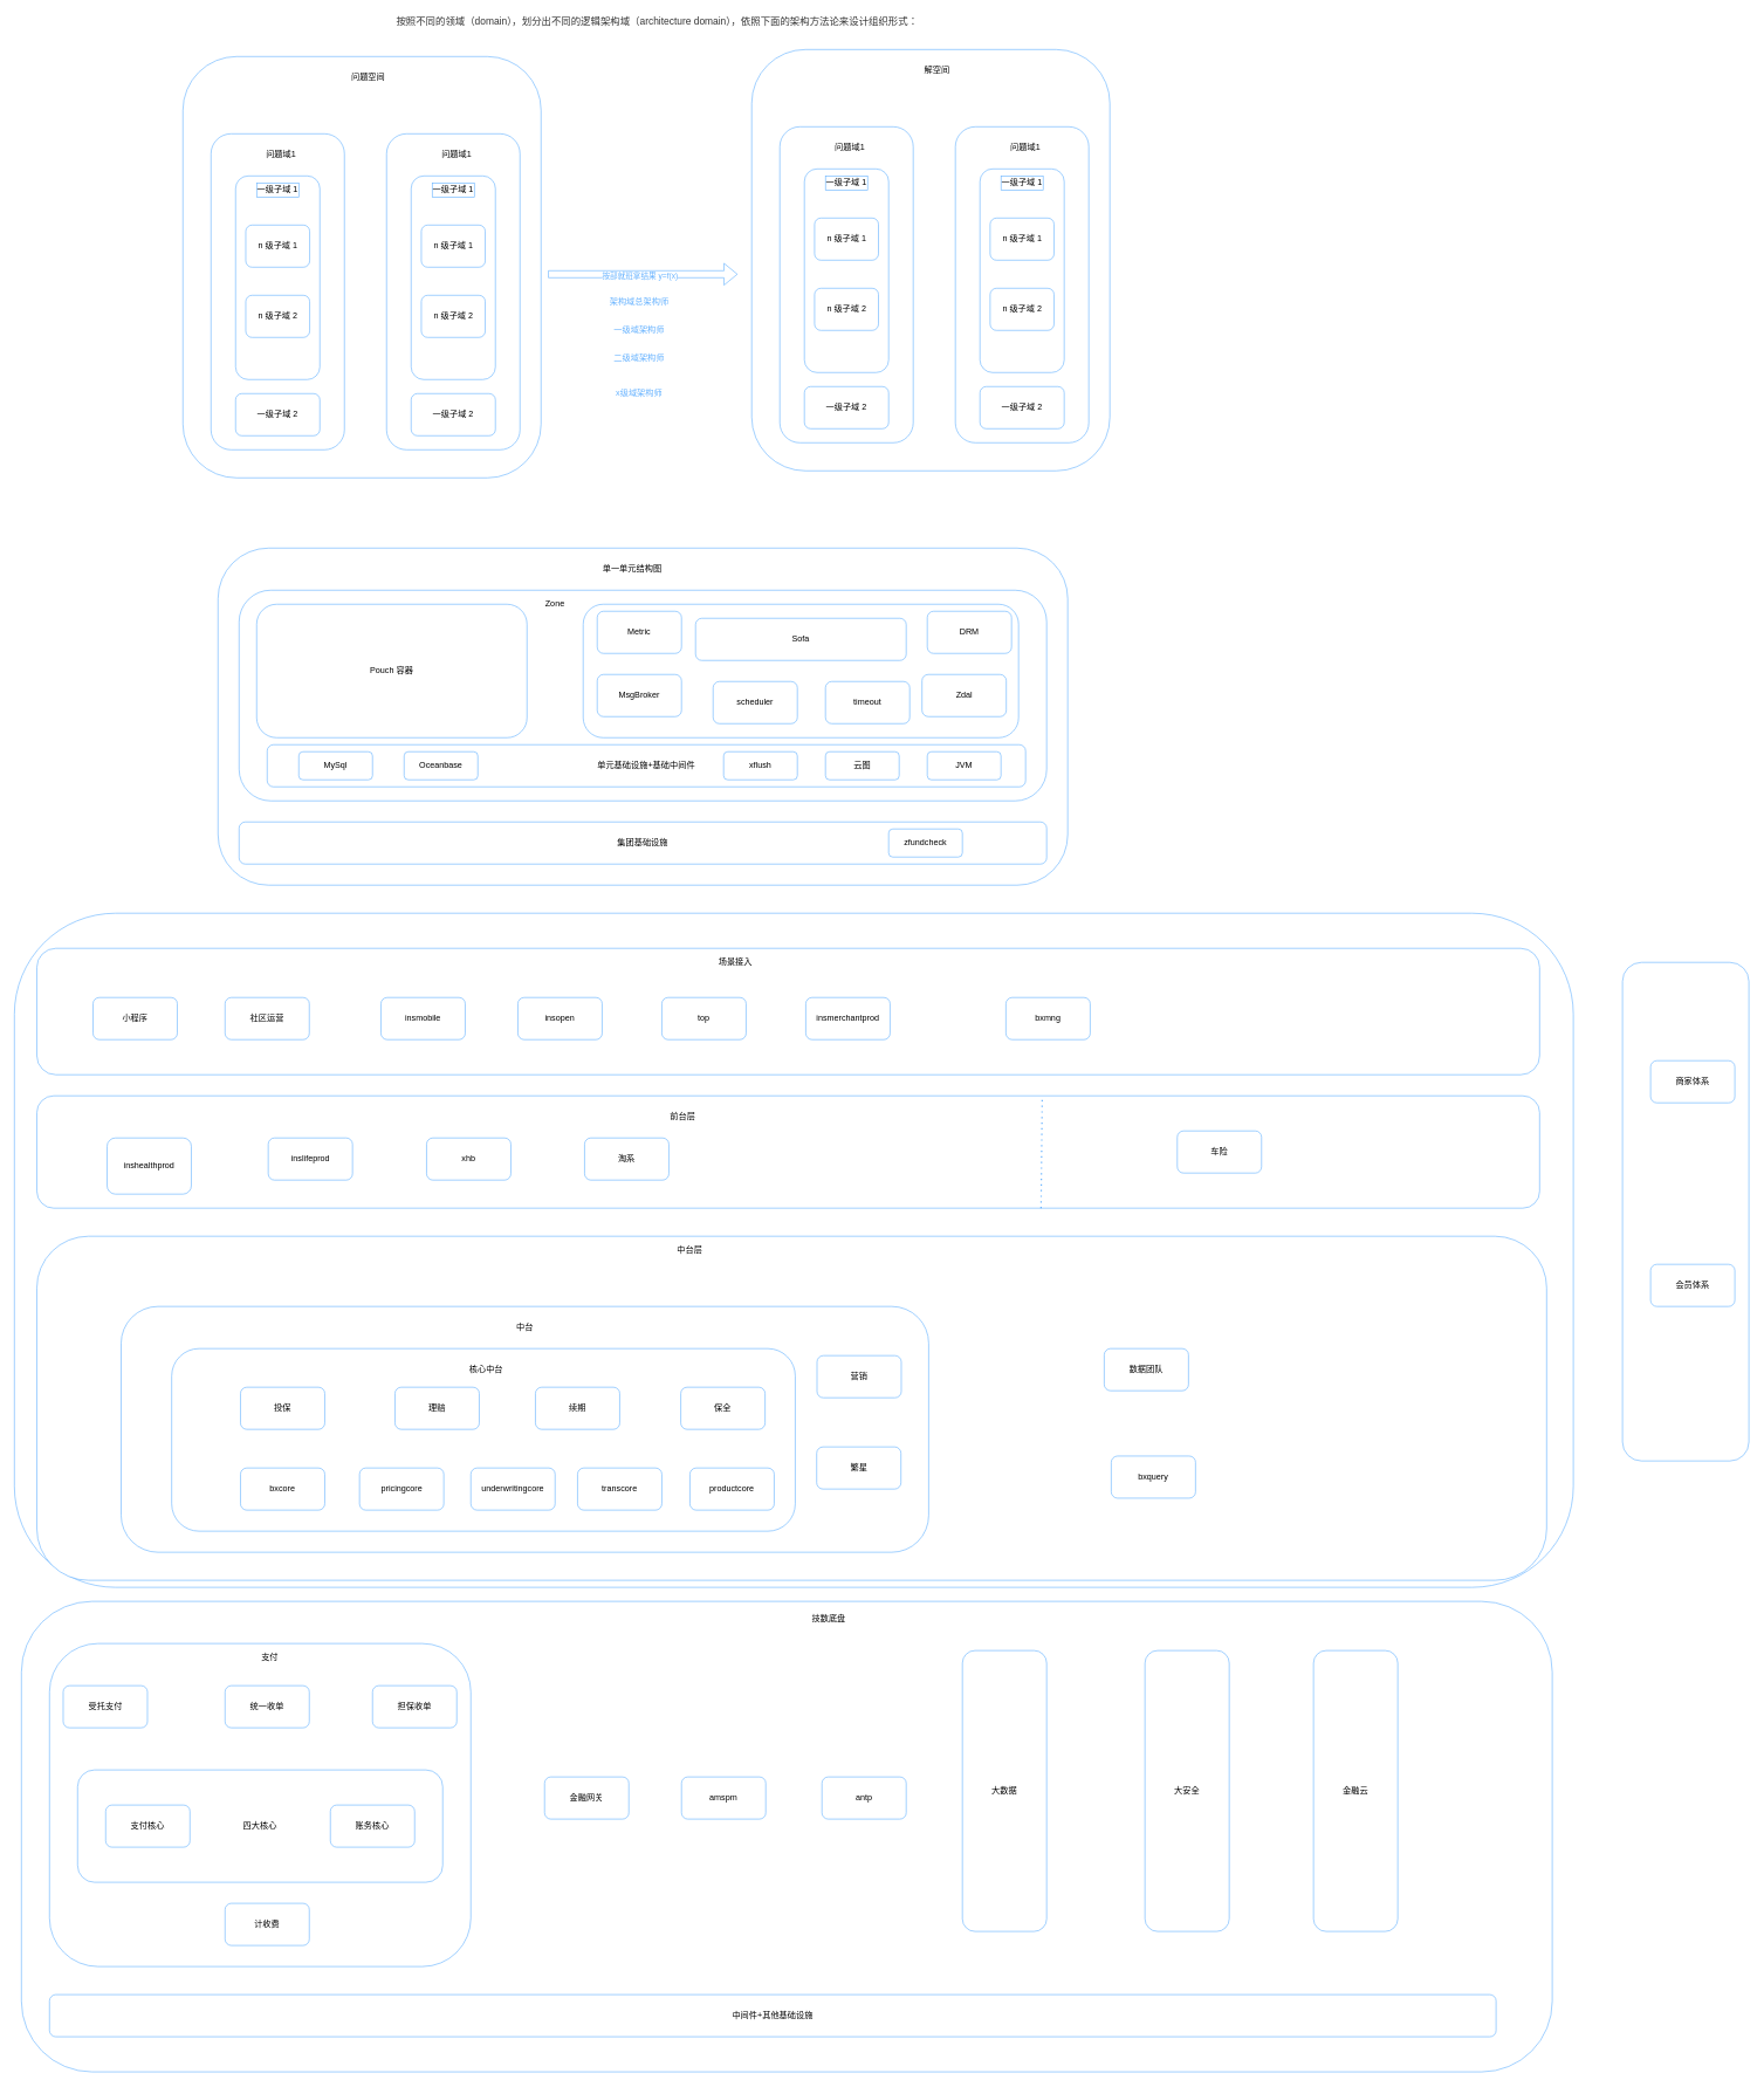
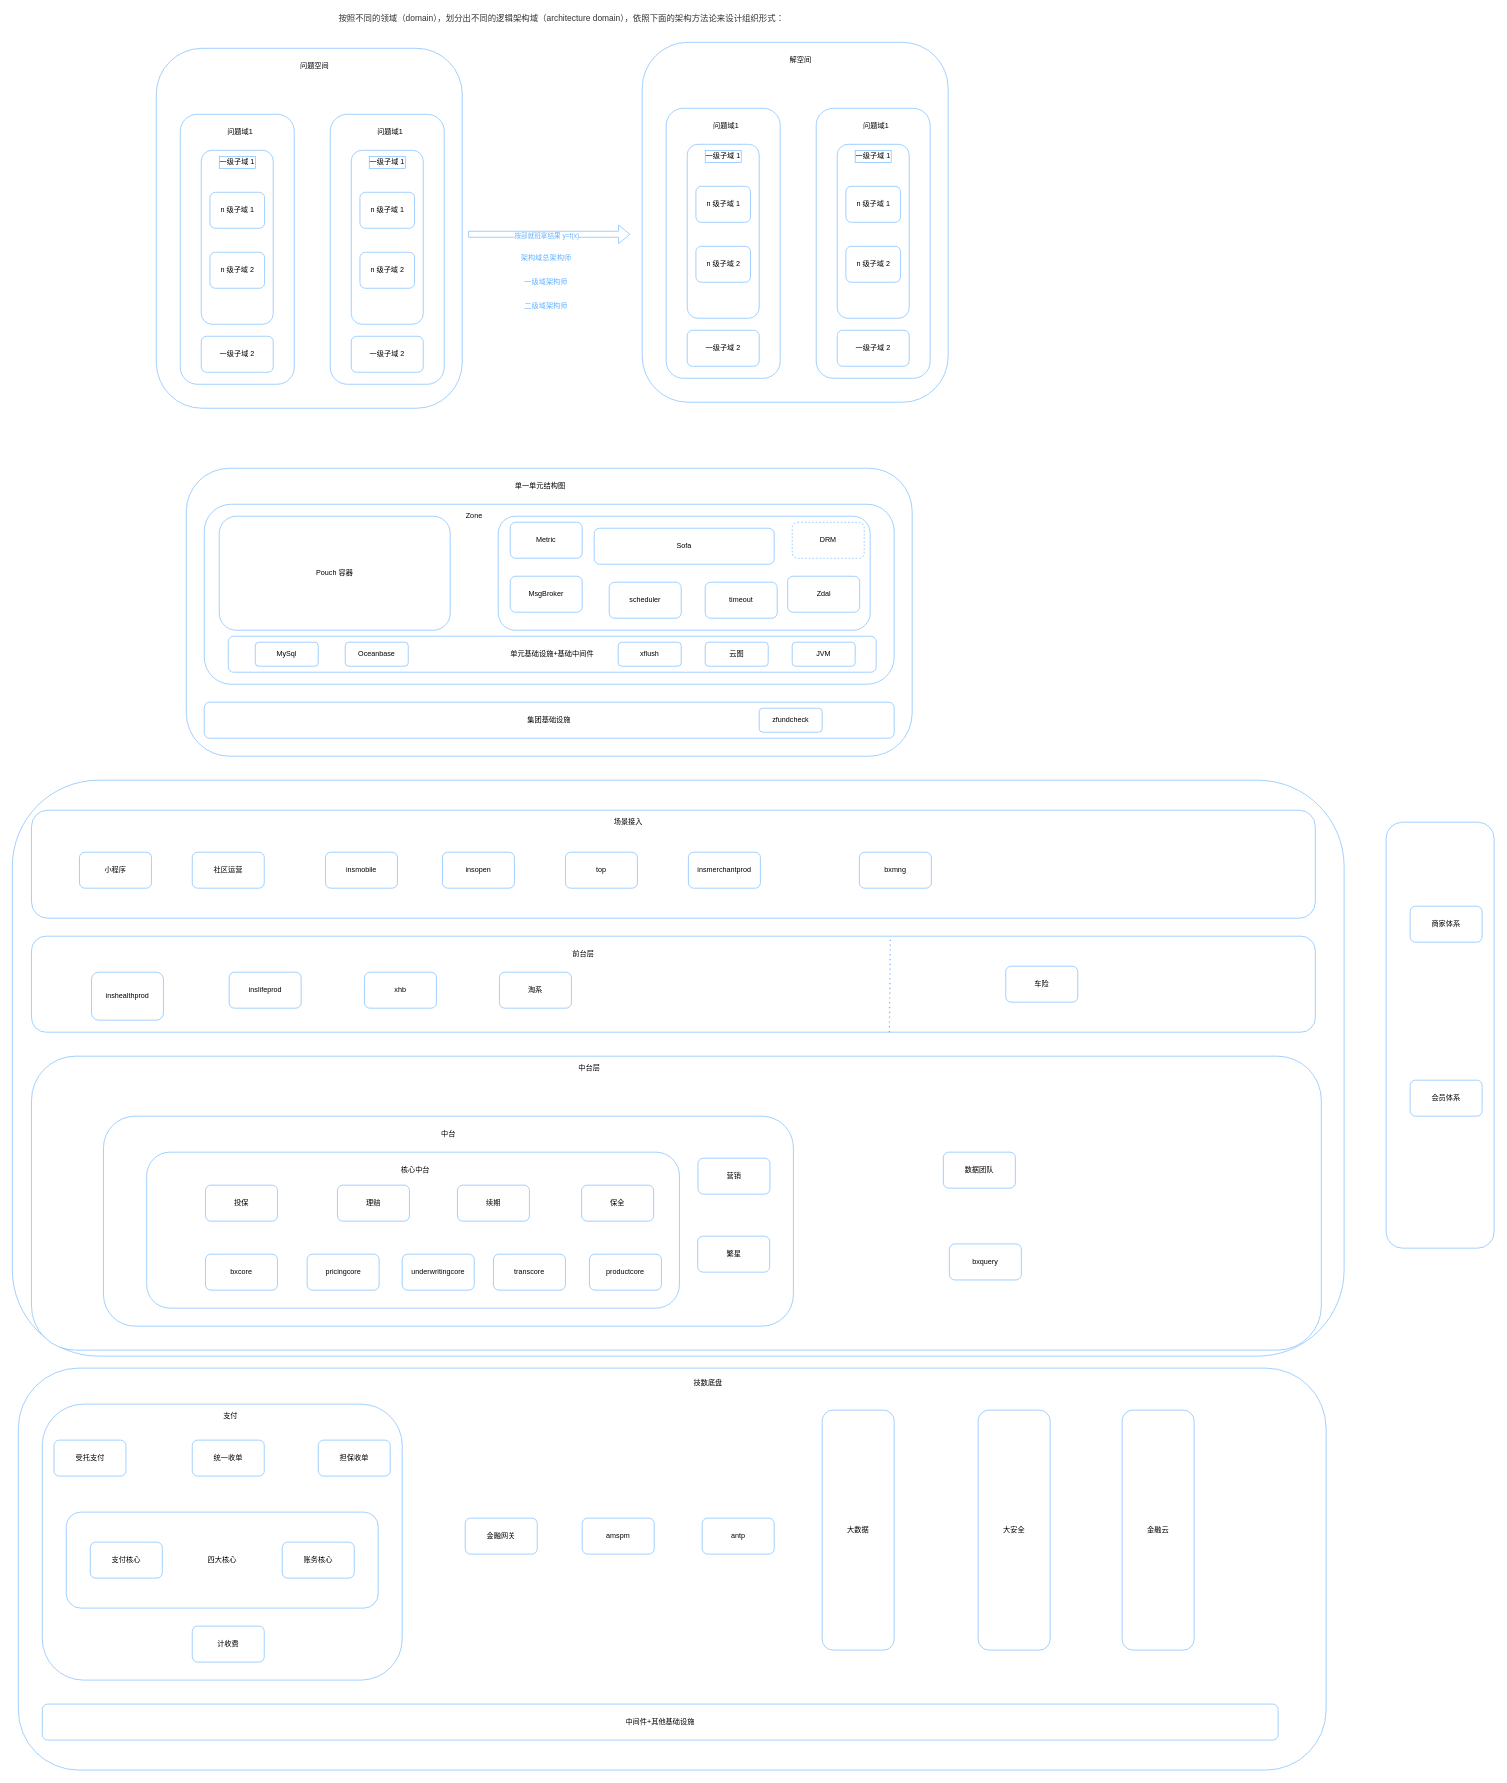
- <mxCell id="42" value="x级域架构师" style="text;html=1;strokeColor=none;fillColor=none;align=center;verticalAlign=middle;whiteSpace=wrap;rounded=0;fontColor=#66B2FF;" vertex="1" parent="1"><mxGeometry x="830" y="550" width="160" height="20" as="geometry" /></mxCell>
- <mxCell id="65" value="DRM" style="rounded=1;whiteSpace=wrap;html=1;fillColor=#FFFFFF;strokeColor=#66B2FF;" vertex="1" parent="1"><mxGeometry x="1320" y="870" width="120" height="60" as="geometry" /></mxCell>
+ <mxCell id="65" value="DRM" style="rounded=1;whiteSpace=wrap;html=1;fillColor=#FFFFFF;strokeColor=#66B2FF;dashed=1;" vertex="1" parent="1"><mxGeometry x="1320" y="870" width="120" height="60" as="geometry" /></mxCell>
